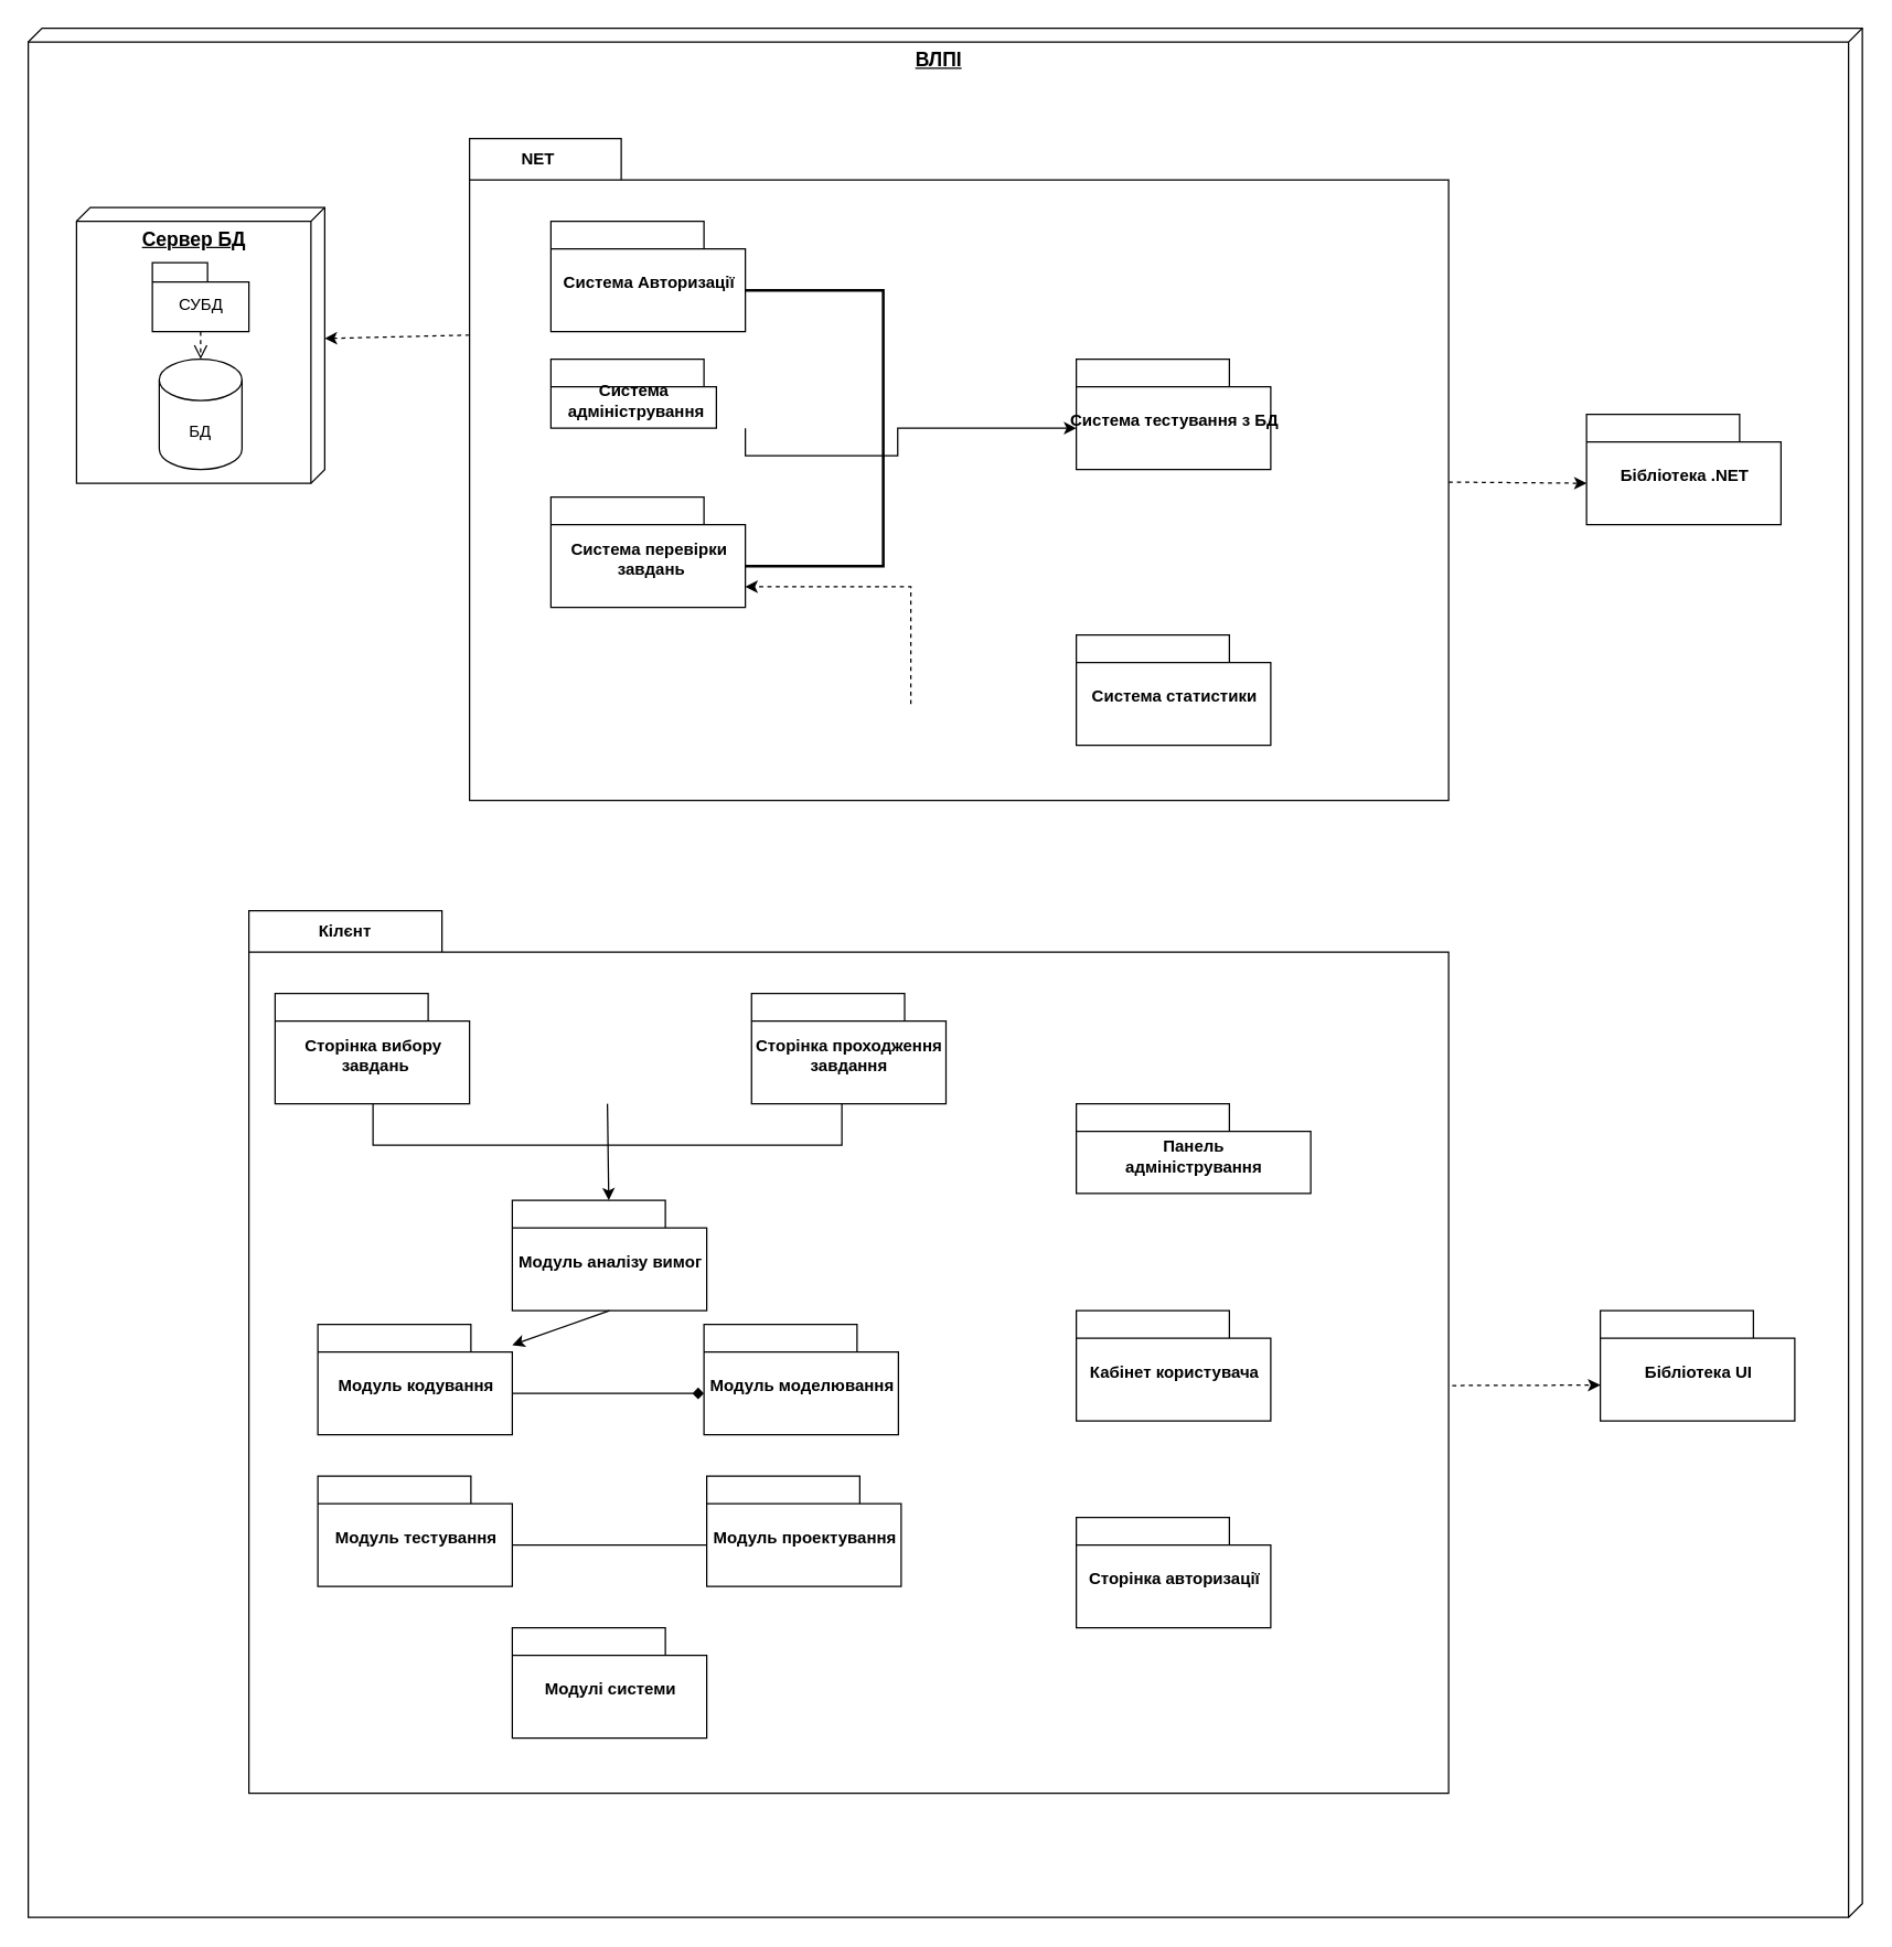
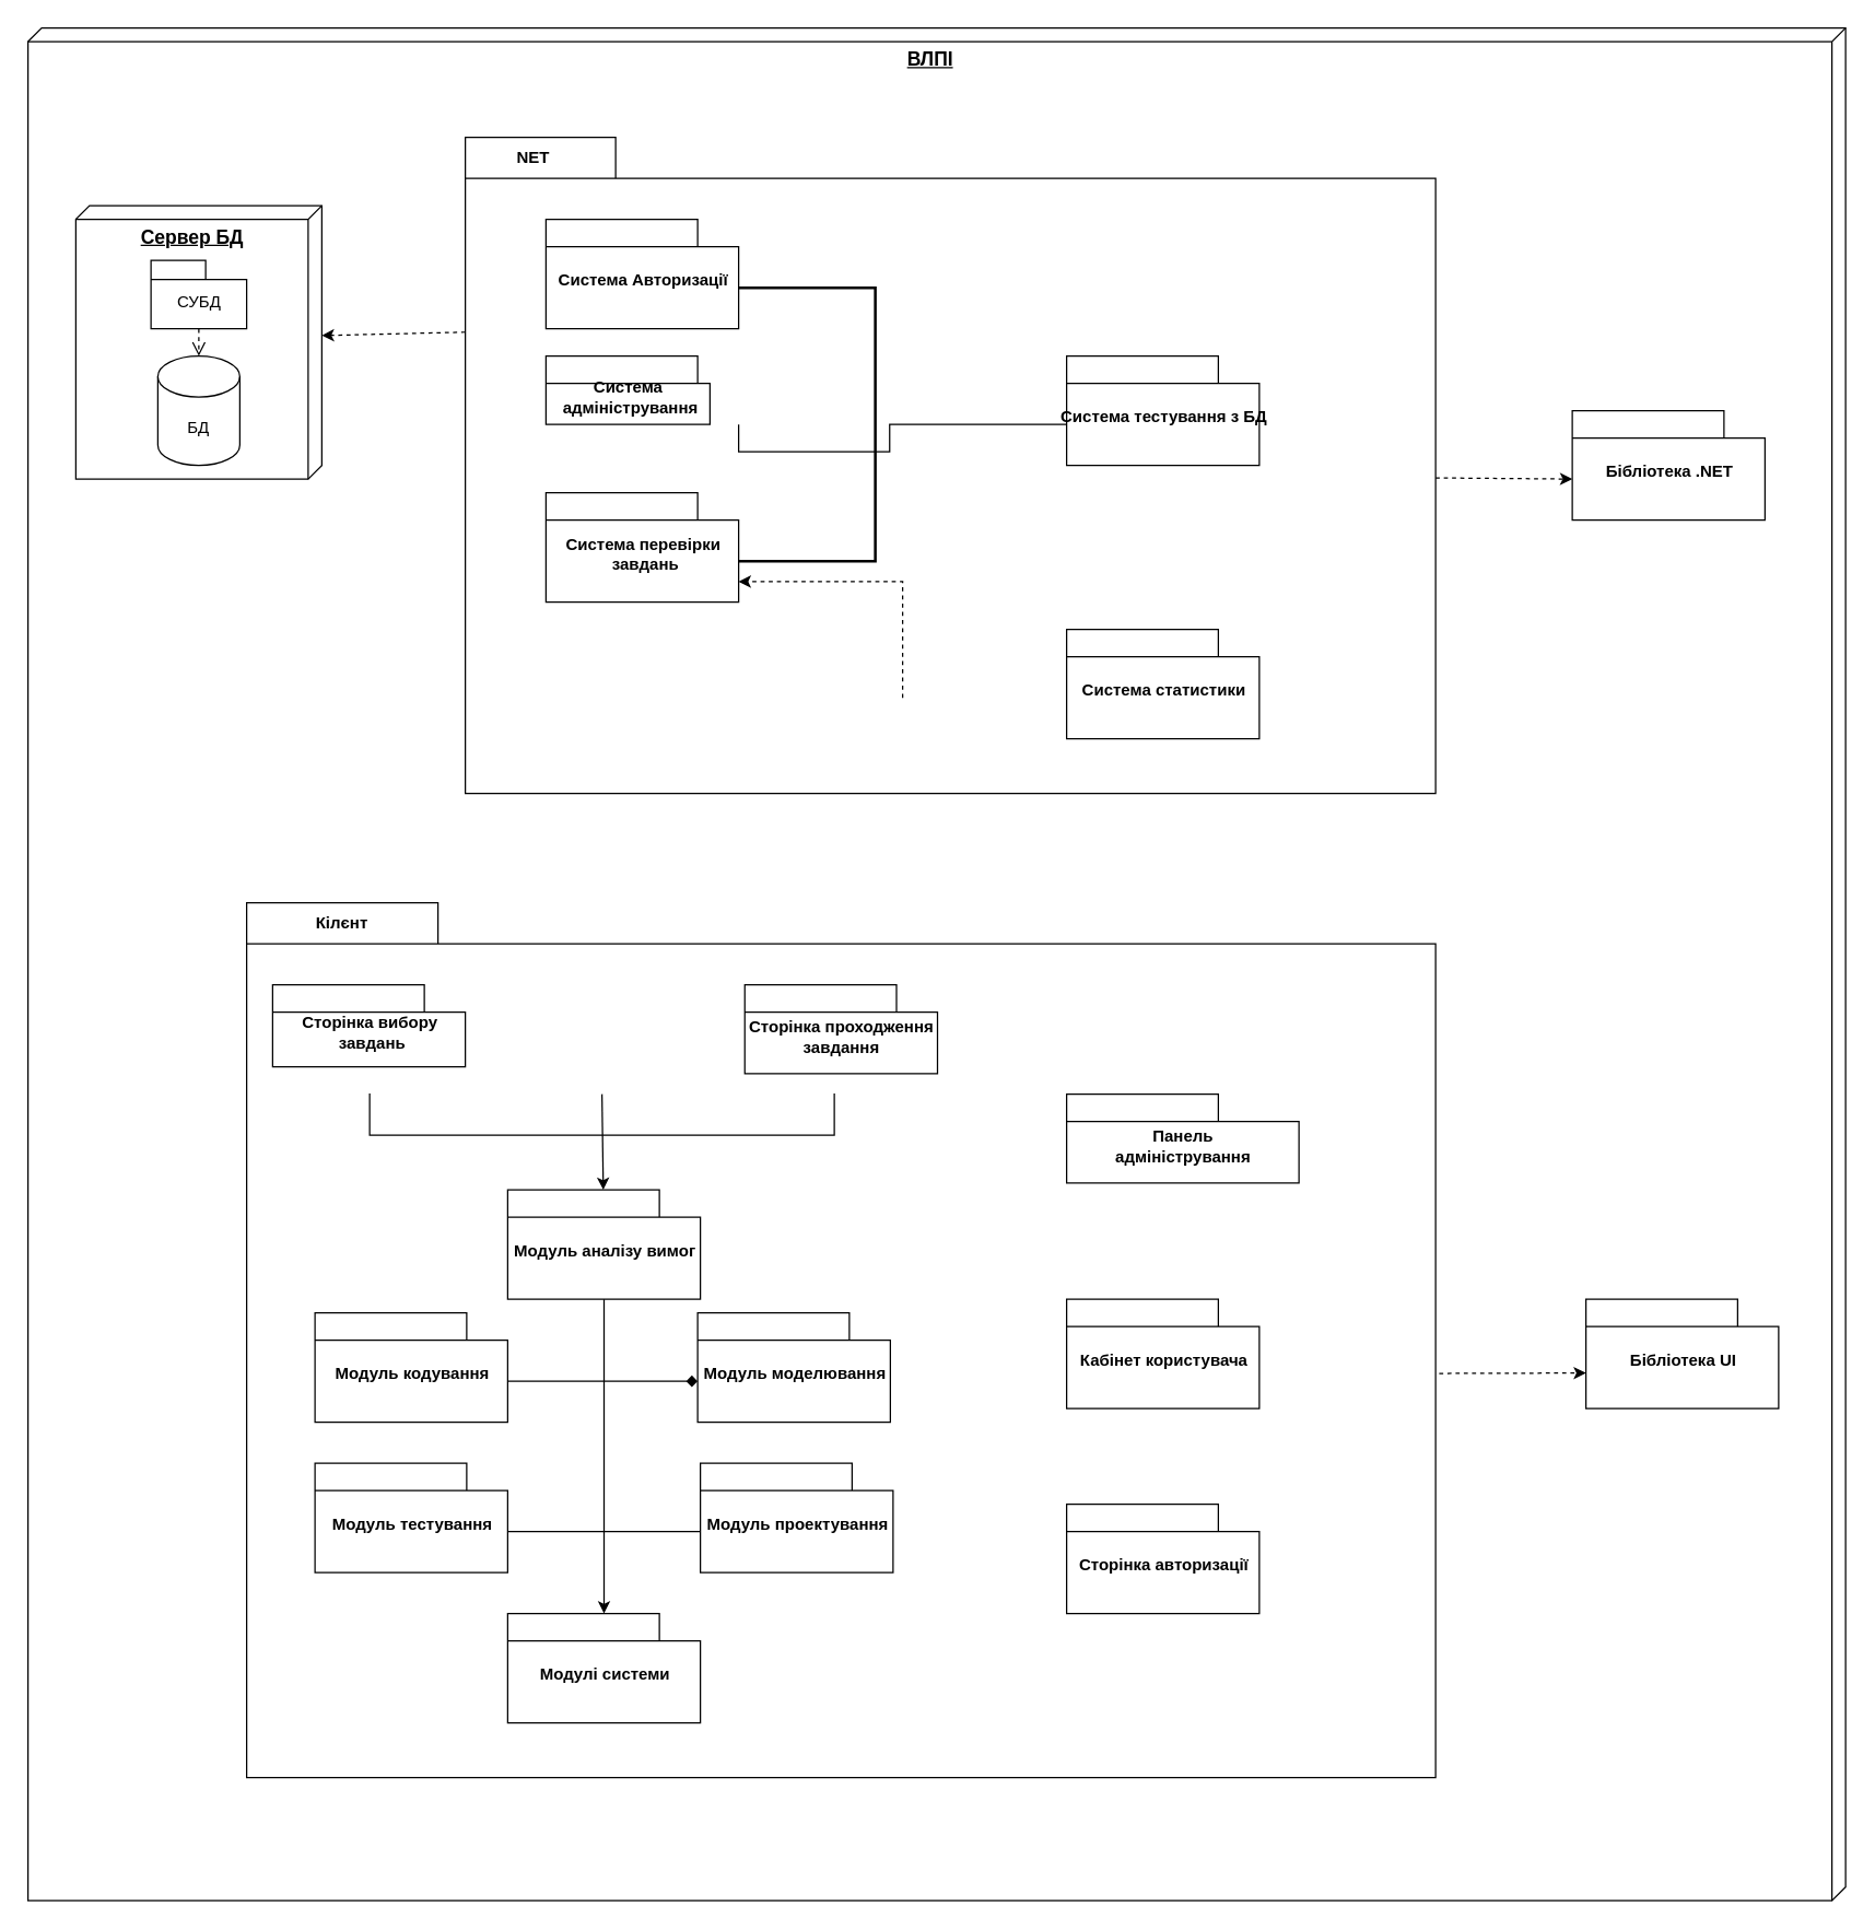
- <mxCell id="9" style="edgeStyle=orthogonalEdgeStyle;rounded=0;orthogonalLoop=1;jettySize=auto;html=1;exitX=0;exitY=0;exitDx=141;exitDy=50;exitPerimeter=0;entryX=0;entryY=0;entryDx=0;entryDy=50;entryPerimeter=0;fontSize=12;" parent="1" source="10" target="12" edge="1"><mxGeometry relative="1" as="geometry" /></mxCell>
+ <mxCell id="9" style="edgeStyle=orthogonalEdgeStyle;rounded=0;orthogonalLoop=1;jettySize=auto;html=1;exitX=0;exitY=0;exitDx=141;exitDy=50;exitPerimeter=0;entryX=0;entryY=0;entryDx=0;entryDy=50;entryPerimeter=0;fontSize=12;endArrow=none;" parent="1" source="10" target="12" edge="1"><mxGeometry relative="1" as="geometry" /></mxCell>
- <mxCell id="20" value="Сторінка вибору&lt;br&gt;&amp;nbsp;завдань" style="shape=folder;fontStyle=1;spacingTop=10;tabWidth=111;tabHeight=20;tabPosition=left;html=1;fontSize=12;align=center;" parent="1" vertex="1"><mxGeometry x="199" y="720" width="141" height="80" as="geometry" /></mxCell>
+ <mxCell id="20" value="Сторінка вибору&lt;br&gt;&amp;nbsp;завдань" style="shape=folder;fontStyle=1;spacingTop=10;tabWidth=111;tabHeight=20;tabPosition=left;html=1;fontSize=12;align=center;" parent="1" vertex="1"><mxGeometry x="199" y="720" width="141" height="60" as="geometry" /></mxCell>
- <mxCell id="21" value="Сторінка проходження &lt;br&gt;завдання" style="shape=folder;fontStyle=1;spacingTop=10;tabWidth=111;tabHeight=20;tabPosition=left;html=1;fontSize=12;align=center;" parent="1" vertex="1"><mxGeometry x="544.5" y="720" width="141" height="80" as="geometry" /></mxCell>
+ <mxCell id="21" value="Сторінка проходження &lt;br&gt;завдання" style="shape=folder;fontStyle=1;spacingTop=10;tabWidth=111;tabHeight=20;tabPosition=left;html=1;fontSize=12;align=center;" parent="1" vertex="1"><mxGeometry x="544.5" y="720" width="141" height="65" as="geometry" /></mxCell>
- <mxCell id="33" value="" style="endArrow=classic;html=1;rounded=0;fontSize=12;exitX=0.5;exitY=1;exitDx=0;exitDy=0;exitPerimeter=0;" parent="1" source="22" target="23" edge="1"><mxGeometry width="50" height="50" relative="1" as="geometry"><mxPoint x="610" y="1030" as="sourcePoint" /><mxPoint x="660" y="980" as="targetPoint" /></mxGeometry></mxCell>
+ <mxCell id="33" value="" style="endArrow=classic;html=1;rounded=0;fontSize=12;exitX=0.5;exitY=1;exitDx=0;exitDy=0;exitPerimeter=0;" parent="1" source="22" target="27" edge="1"><mxGeometry width="50" height="50" relative="1" as="geometry"><mxPoint x="610" y="1030" as="sourcePoint" /><mxPoint x="660" y="980" as="targetPoint" /></mxGeometry></mxCell>
